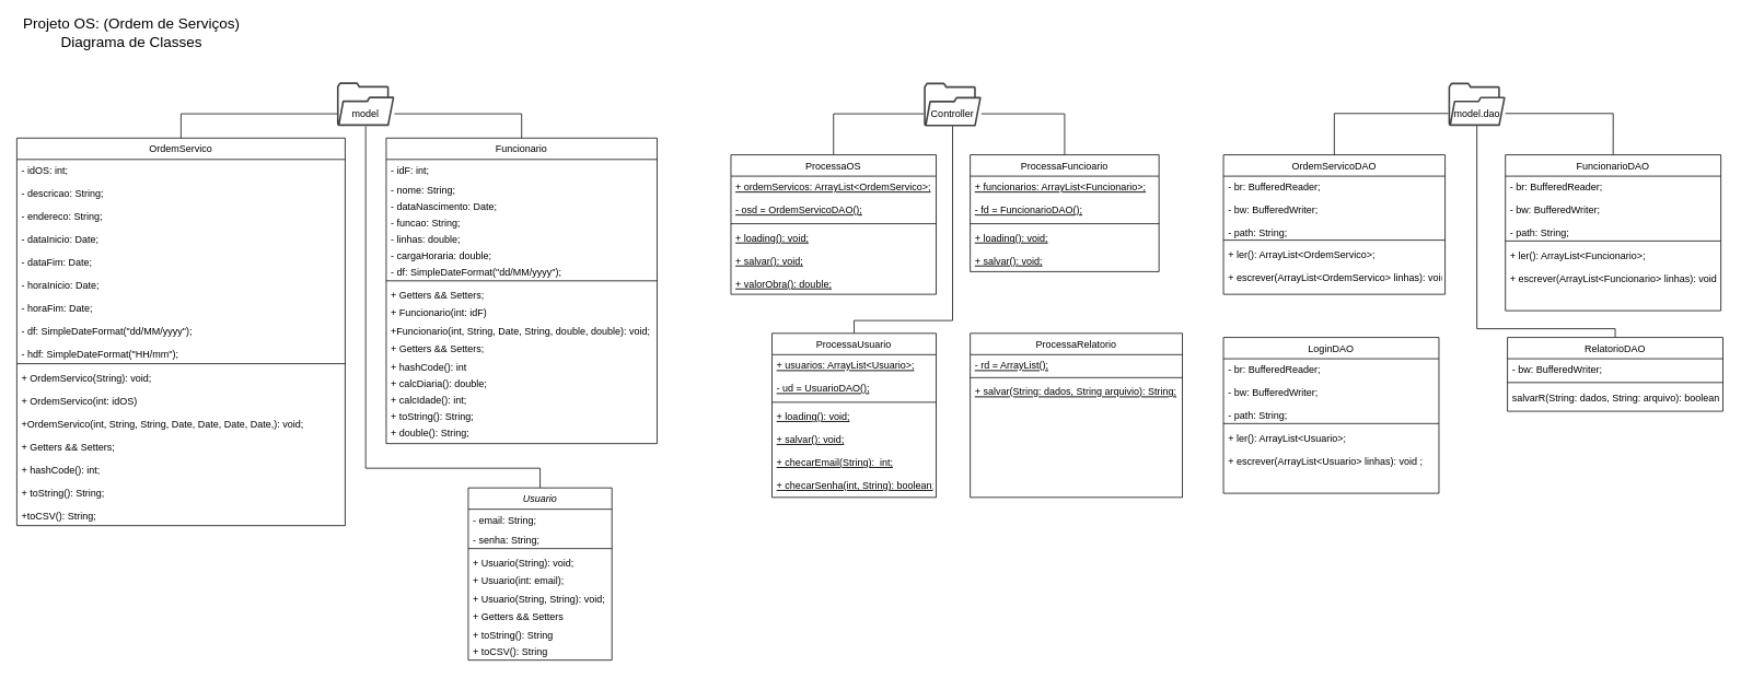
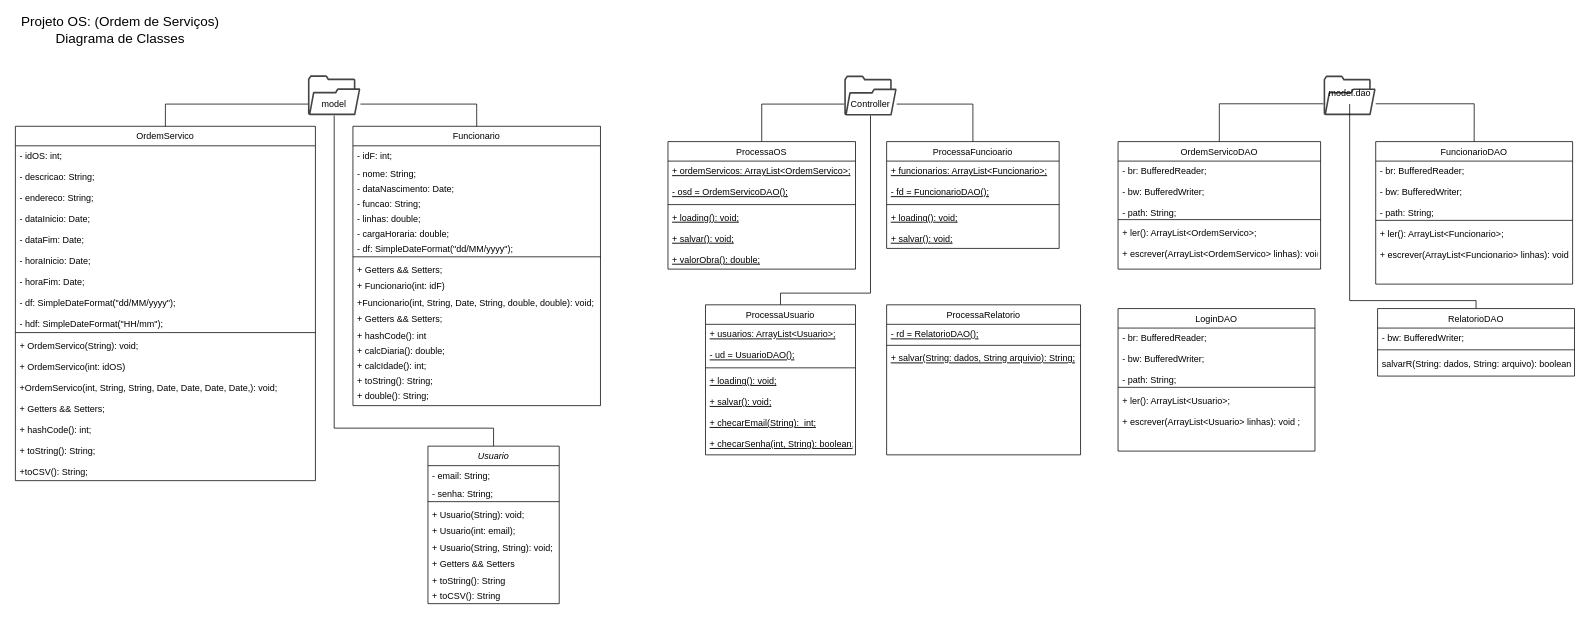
- <mxCell id="73" value="model.dao" style="text;html=1;strokeColor=none;fillColor=none;align=center;verticalAlign=middle;whiteSpace=wrap;rounded=0;" vertex="1" parent="1"><mxGeometry x="1768.76" y="124.8" width="60" height="28" as="geometry" /></mxCell>
+ <mxCell id="73" value="model.dao" style="text;html=1;strokeColor=none;fillColor=none;align=center;verticalAlign=middle;whiteSpace=wrap;rounded=0;" vertex="1" parent="1"><mxGeometry x="1768.76" y="109.8" width="60" height="28" as="geometry" /></mxCell>
- <mxCell id="79" value="- rd = ArrayList();" style="text;align=left;verticalAlign=top;spacingLeft=4;spacingRight=4;overflow=hidden;rotatable=0;points=[[0,0.5],[1,0.5]];portConstraint=eastwest;fontStyle=4" vertex="1" parent="78"><mxGeometry y="26" width="258.5" height="24" as="geometry" /></mxCell>
+ <mxCell id="79" value="- rd = RelatorioDAO();" style="text;align=left;verticalAlign=top;spacingLeft=4;spacingRight=4;overflow=hidden;rotatable=0;points=[[0,0.5],[1,0.5]];portConstraint=eastwest;fontStyle=4" vertex="1" parent="78"><mxGeometry y="26" width="258.5" height="24" as="geometry" /></mxCell>
